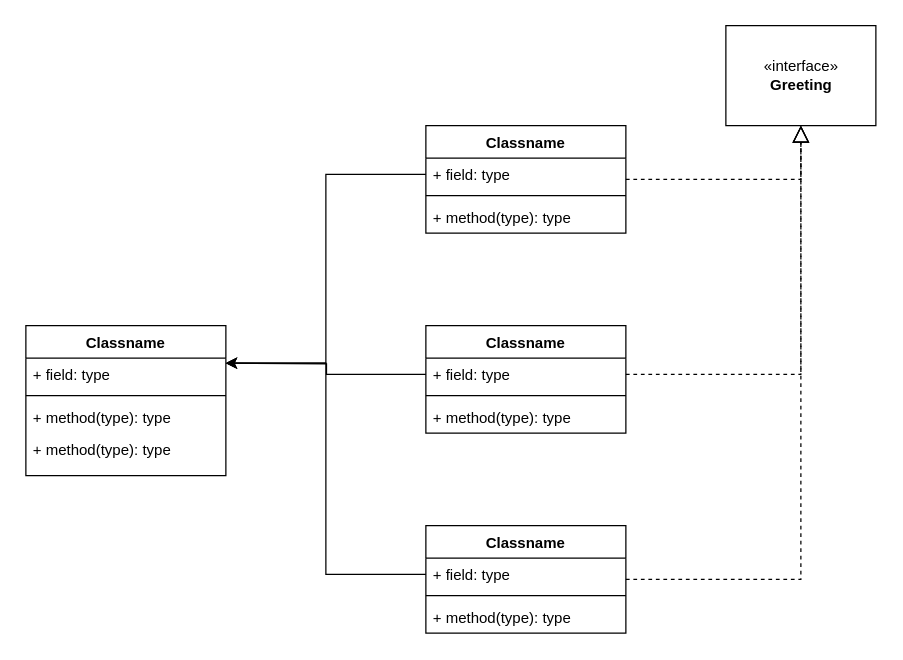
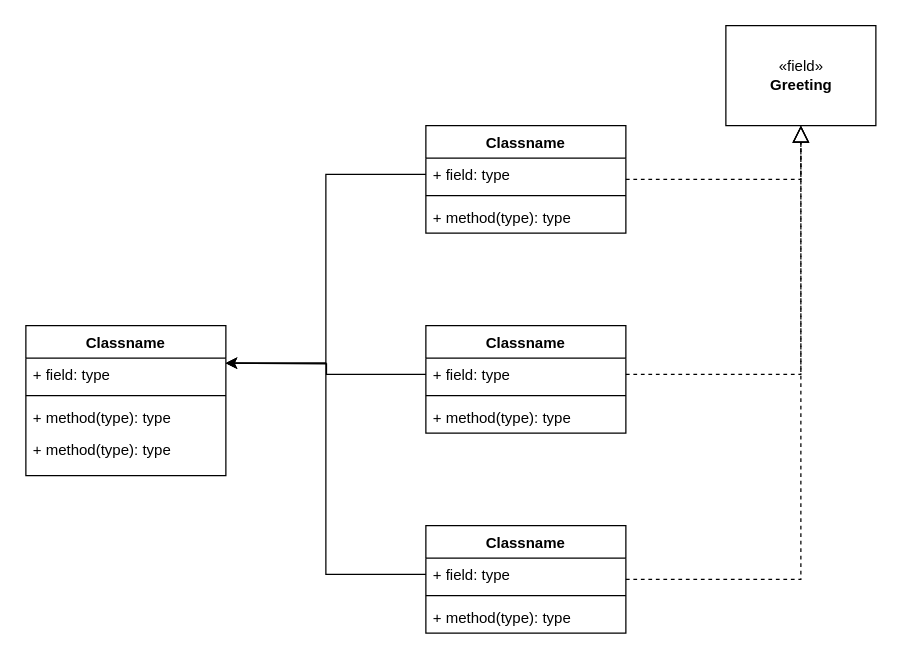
- <mxCell id="16" value="«interface»&lt;br&gt;&lt;b&gt;Greeting&lt;/b&gt;" style="html=1;" vertex="1" parent="1"><mxGeometry x="580" y="20" width="120" height="80" as="geometry" /></mxCell>
+ <mxCell id="16" value="«field»&lt;br&gt;&lt;b&gt;Greeting&lt;/b&gt;" style="html=1;" vertex="1" parent="1"><mxGeometry x="580" y="20" width="120" height="80" as="geometry" /></mxCell>
